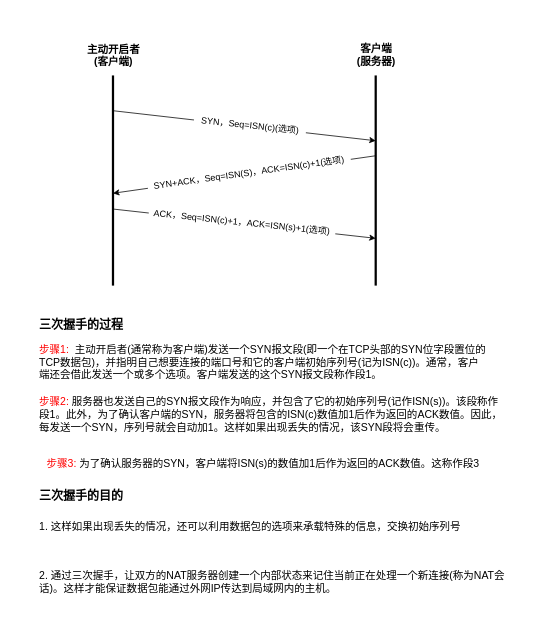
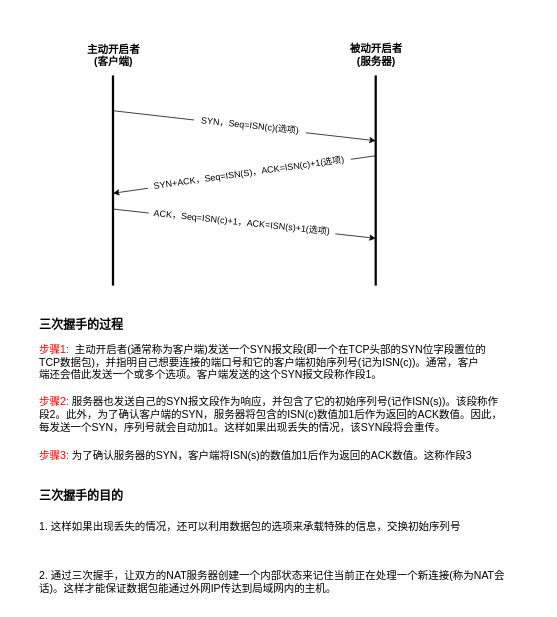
- <mxCell id="17" value="&lt;font style=&quot;font-size: 14px&quot;&gt;&lt;b&gt;客户端&lt;br&gt;(服务器)&lt;/b&gt;&lt;/font&gt;" style="text;html=1;strokeColor=none;fillColor=none;align=center;verticalAlign=middle;whiteSpace=wrap;rounded=0;" vertex="1" parent="1"><mxGeometry x="456" y="50" width="90" height="43" as="geometry" /></mxCell>
+ <mxCell id="17" value="&lt;font style=&quot;font-size: 14px&quot;&gt;&lt;b&gt;被动开启者&lt;br&gt;(服务器)&lt;/b&gt;&lt;/font&gt;" style="text;html=1;strokeColor=none;fillColor=none;align=center;verticalAlign=middle;whiteSpace=wrap;rounded=0;" vertex="1" parent="1"><mxGeometry x="456" y="50" width="90" height="43" as="geometry" /></mxCell>
- <mxCell id="6" value="&lt;span style=&quot;font-size: 14px&quot;&gt;&lt;font color=&quot;#ff0000&quot;&gt;步骤2:&lt;/font&gt; 服务器也发送自己的SYN报文段作为响应，并包含了它的初始序列号(记作ISN(s))。该段称作段1。此外，为了确认客户端的SYN，服务器将包含的ISN(c)数值加1后作为返回的ACK数值。因此，每发送一个SYN，序列号就会自动加1。这样如果出现丢失的情况，该SYN段将会重传。&lt;/span&gt;" style="text;html=1;strokeColor=none;fillColor=none;align=left;verticalAlign=middle;whiteSpace=wrap;rounded=0;" vertex="1" parent="1"><mxGeometry x="50" y="522" width="620" height="60" as="geometry" /></mxCell>
+ <mxCell id="6" value="&lt;span style=&quot;font-size: 14px&quot;&gt;&lt;font color=&quot;#ff0000&quot;&gt;步骤2:&lt;/font&gt; 服务器也发送自己的SYN报文段作为响应，并包含了它的初始序列号(记作ISN(s))。该段称作段2。此外，为了确认客户端的SYN，服务器将包含的ISN(c)数值加1后作为返回的ACK数值。因此，每发送一个SYN，序列号就会自动加1。这样如果出现丢失的情况，该SYN段将会重传。&lt;/span&gt;" style="text;html=1;strokeColor=none;fillColor=none;align=left;verticalAlign=middle;whiteSpace=wrap;rounded=0;" vertex="1" parent="1"><mxGeometry x="50" y="522" width="620" height="60" as="geometry" /></mxCell>
- <mxCell id="7" value="&lt;span style=&quot;font-size: 14px&quot;&gt;&lt;font color=&quot;#ff0000&quot;&gt;步骤3:&lt;/font&gt; 为了确认服务器的SYN，客户端将ISN(s)的数值加1后作为返回的ACK数值。这称作段3&lt;/span&gt;" style="text;html=1;strokeColor=none;fillColor=none;align=left;verticalAlign=middle;whiteSpace=wrap;rounded=0;" vertex="1" parent="1"><mxGeometry x="60" y="602" width="600" height="30" as="geometry" /></mxCell>
+ <mxCell id="7" value="&lt;span style=&quot;font-size: 14px&quot;&gt;&lt;font color=&quot;#ff0000&quot;&gt;步骤3:&lt;/font&gt; 为了确认服务器的SYN，客户端将ISN(s)的数值加1后作为返回的ACK数值。这称作段3&lt;/span&gt;" style="text;html=1;strokeColor=none;fillColor=none;align=left;verticalAlign=middle;whiteSpace=wrap;rounded=0;" vertex="1" parent="1"><mxGeometry x="50" y="592" width="600" height="30" as="geometry" /></mxCell>
